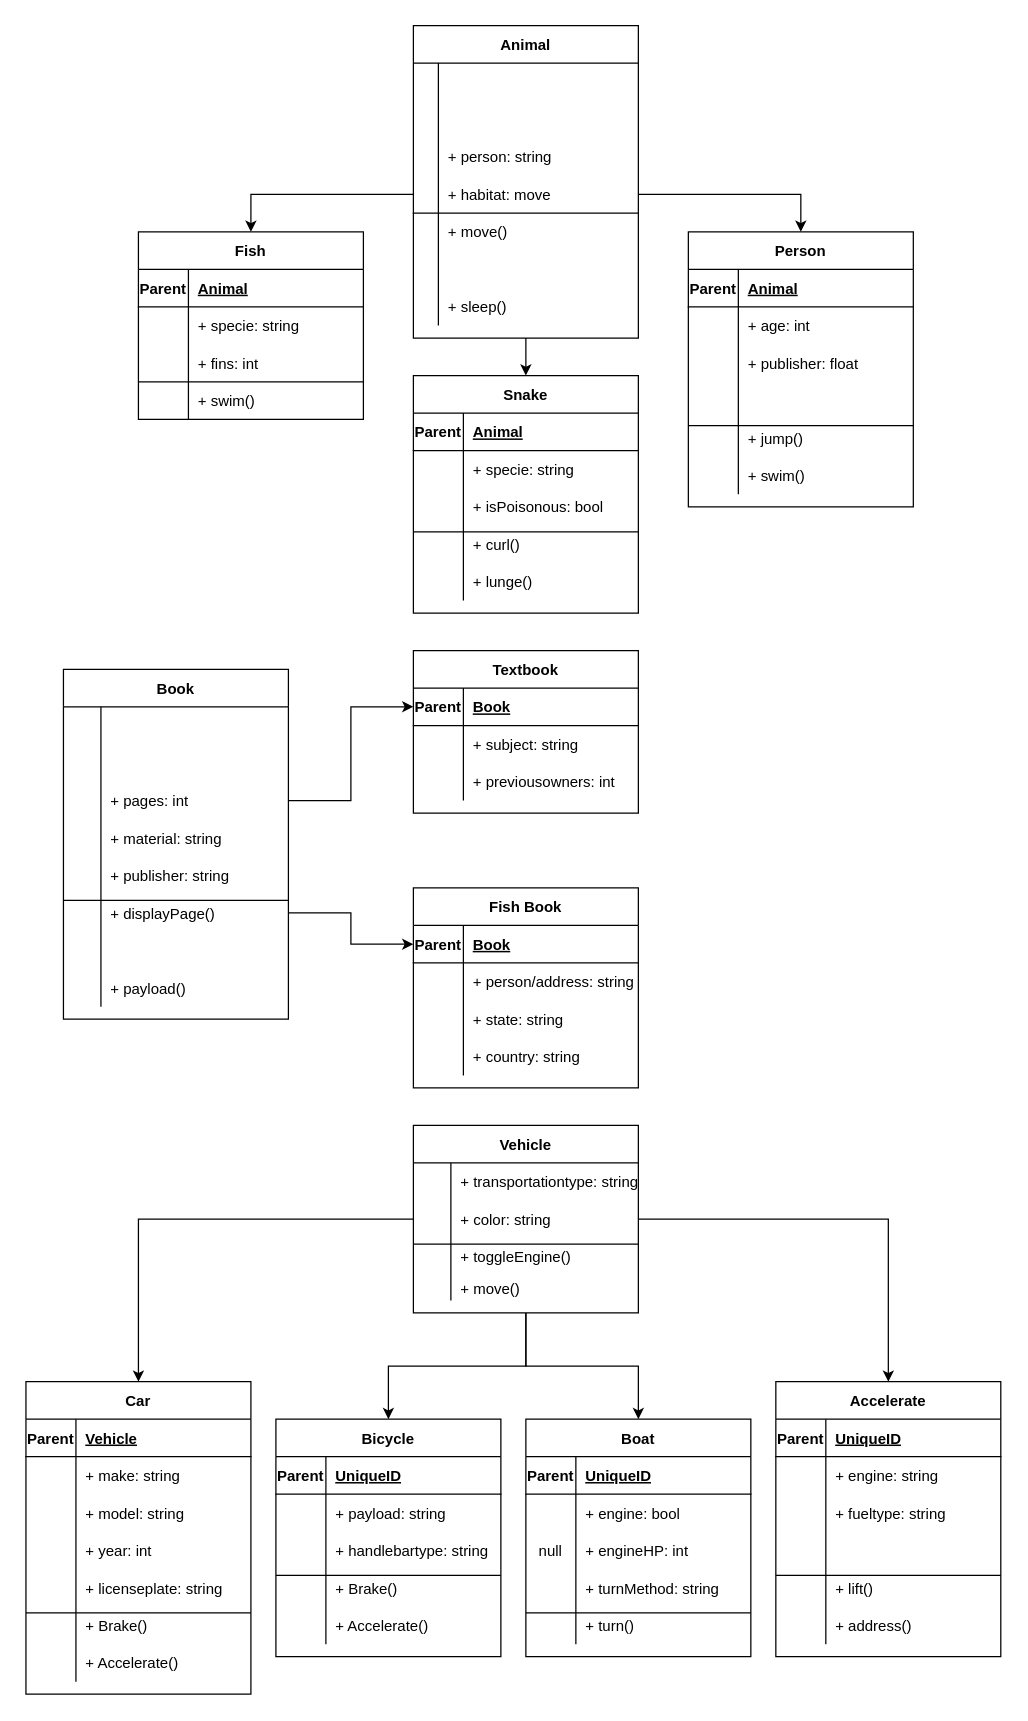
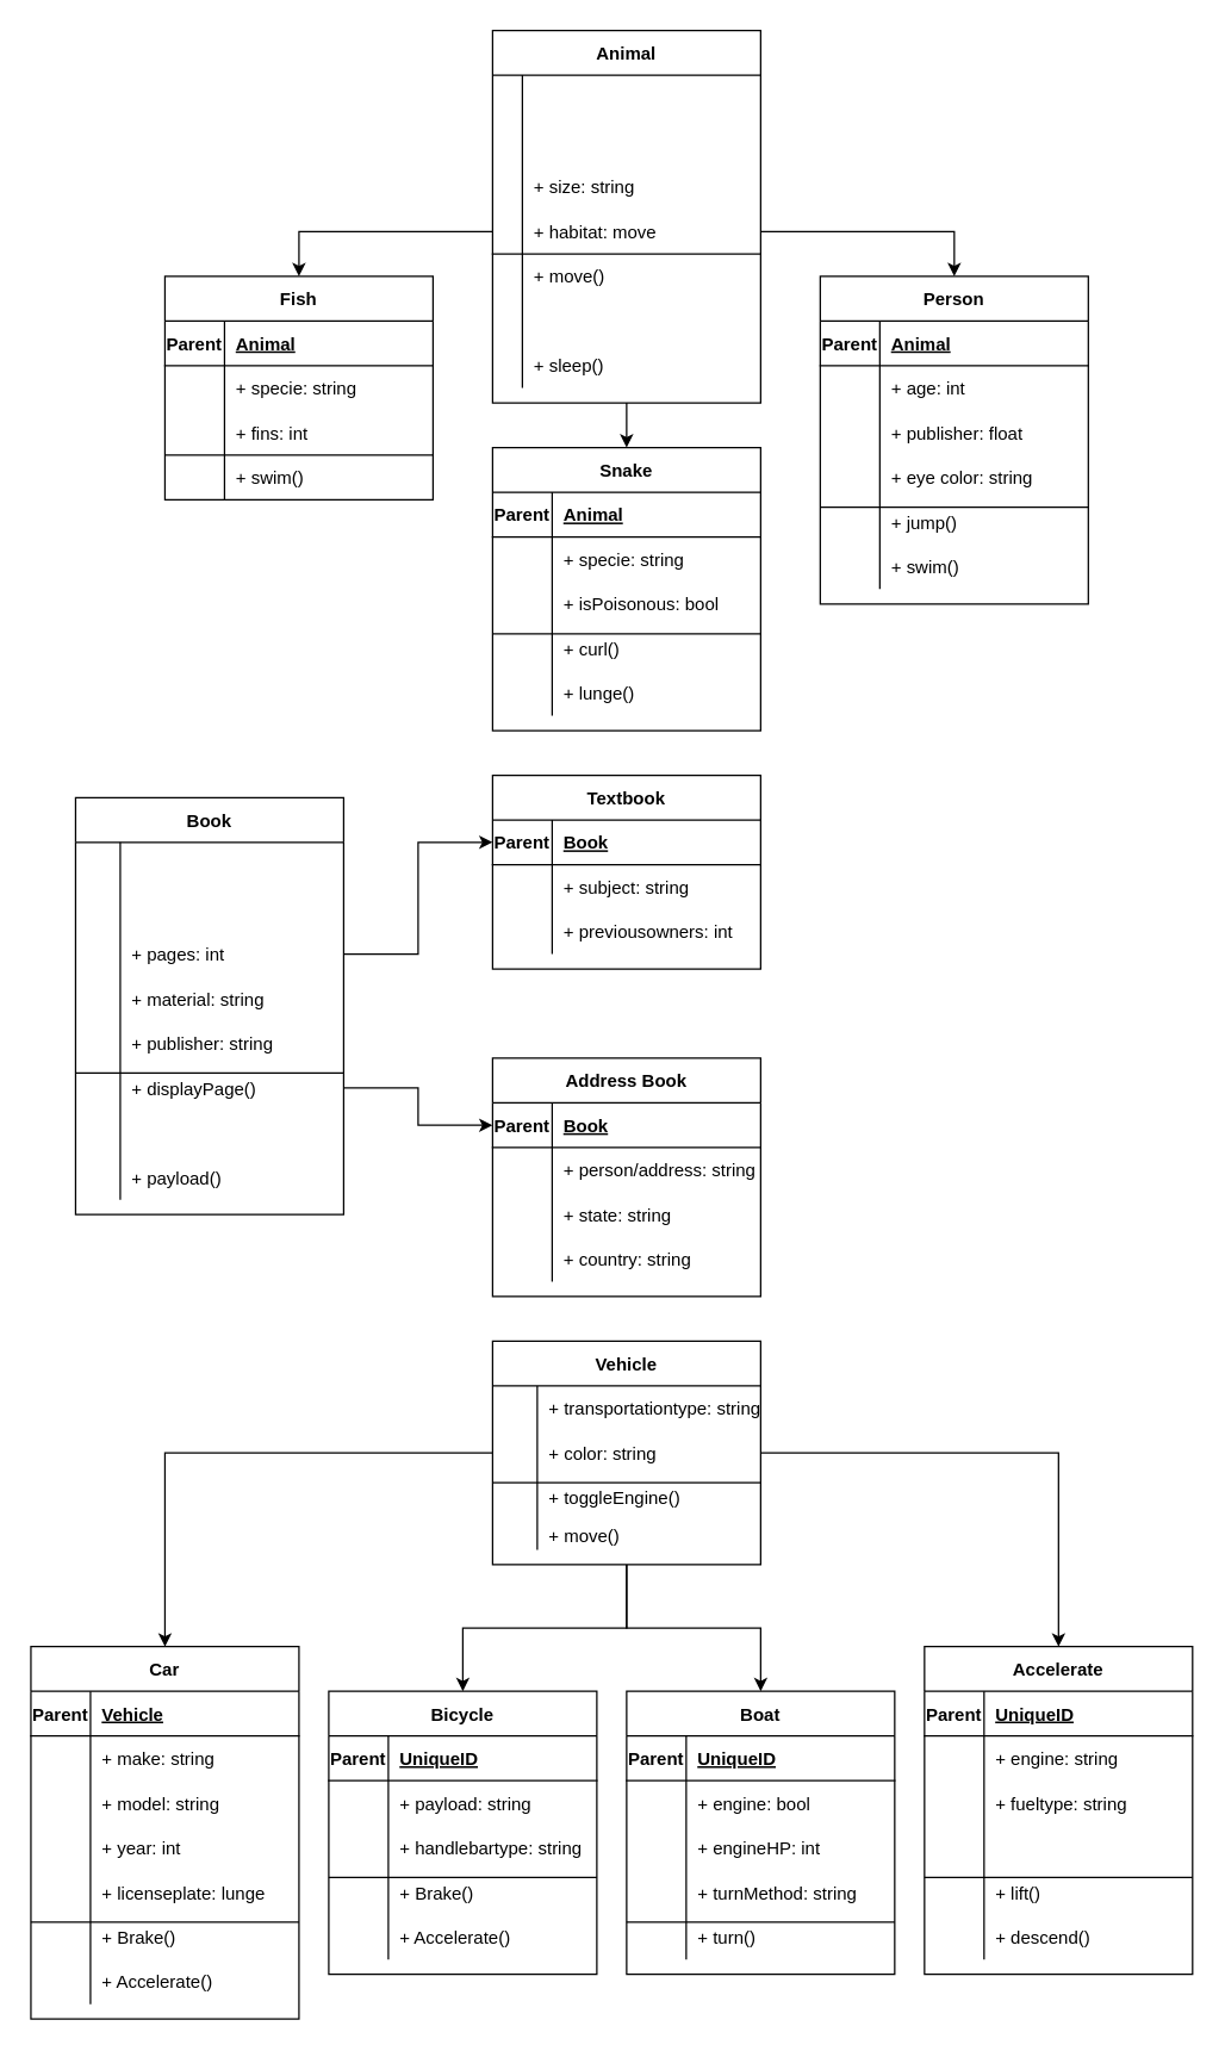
- <mxCell id="10" value="+ person: string" style="shape=partialRectangle;connectable=0;fillColor=none;top=0;left=0;bottom=0;right=0;align=left;spacingLeft=6;overflow=hidden;" vertex="1" parent="8"><mxGeometry x="20" width="160" height="30" as="geometry"><mxRectangle width="160" height="30" as="alternateBounds" /></mxGeometry></mxCell>
+ <mxCell id="10" value="+ size: string" style="shape=partialRectangle;connectable=0;fillColor=none;top=0;left=0;bottom=0;right=0;align=left;spacingLeft=6;overflow=hidden;" vertex="1" parent="8"><mxGeometry x="20" width="160" height="30" as="geometry"><mxRectangle width="160" height="30" as="alternateBounds" /></mxGeometry></mxCell>
+ <mxCell id="47" value="+ eye color: string" style="shape=partialRectangle;connectable=0;fillColor=none;top=0;left=0;bottom=0;right=0;align=left;spacingLeft=6;overflow=hidden;" vertex="1" parent="45"><mxGeometry x="40" width="140" height="30" as="geometry"><mxRectangle width="140" height="30" as="alternateBounds" /></mxGeometry></mxCell>
- <mxCell id="108" value="Fish Book" style="shape=table;startSize=30;container=1;collapsible=1;childLayout=tableLayout;fixedRows=1;rowLines=0;fontStyle=1;align=center;resizeLast=1;" vertex="1" parent="1"><mxGeometry x="330" y="710" width="180" height="160" as="geometry" /></mxCell>
+ <mxCell id="108" value="Address Book" style="shape=table;startSize=30;container=1;collapsible=1;childLayout=tableLayout;fixedRows=1;rowLines=0;fontStyle=1;align=center;resizeLast=1;" vertex="1" parent="1"><mxGeometry x="330" y="710" width="180" height="160" as="geometry" /></mxCell>
- <mxCell id="186" value="null" style="shape=partialRectangle;connectable=0;fillColor=none;top=0;left=0;bottom=0;right=0;editable=1;overflow=hidden;" vertex="1" parent="185"><mxGeometry width="40" height="30" as="geometry"><mxRectangle width="40" height="30" as="alternateBounds" /></mxGeometry></mxCell>
- <mxCell id="154" value="+ licenseplate: string" style="shape=partialRectangle;connectable=0;fillColor=none;top=0;left=0;bottom=0;right=0;align=left;spacingLeft=6;overflow=hidden;" vertex="1" parent="152"><mxGeometry x="40" width="140" height="30" as="geometry"><mxRectangle width="140" height="30" as="alternateBounds" /></mxGeometry></mxCell>
+ <mxCell id="154" value="+ licenseplate: lunge" style="shape=partialRectangle;connectable=0;fillColor=none;top=0;left=0;bottom=0;right=0;align=left;spacingLeft=6;overflow=hidden;" vertex="1" parent="152"><mxGeometry x="40" width="140" height="30" as="geometry"><mxRectangle width="140" height="30" as="alternateBounds" /></mxGeometry></mxCell>
- <mxCell id="211" value="+ address()" style="shape=partialRectangle;connectable=0;fillColor=none;top=0;left=0;bottom=0;right=0;align=left;spacingLeft=6;overflow=hidden;" vertex="1" parent="209"><mxGeometry x="40" width="140" height="30" as="geometry"><mxRectangle width="140" height="30" as="alternateBounds" /></mxGeometry></mxCell>
+ <mxCell id="211" value="+ descend()" style="shape=partialRectangle;connectable=0;fillColor=none;top=0;left=0;bottom=0;right=0;align=left;spacingLeft=6;overflow=hidden;" vertex="1" parent="209"><mxGeometry x="40" width="140" height="30" as="geometry"><mxRectangle width="140" height="30" as="alternateBounds" /></mxGeometry></mxCell>
